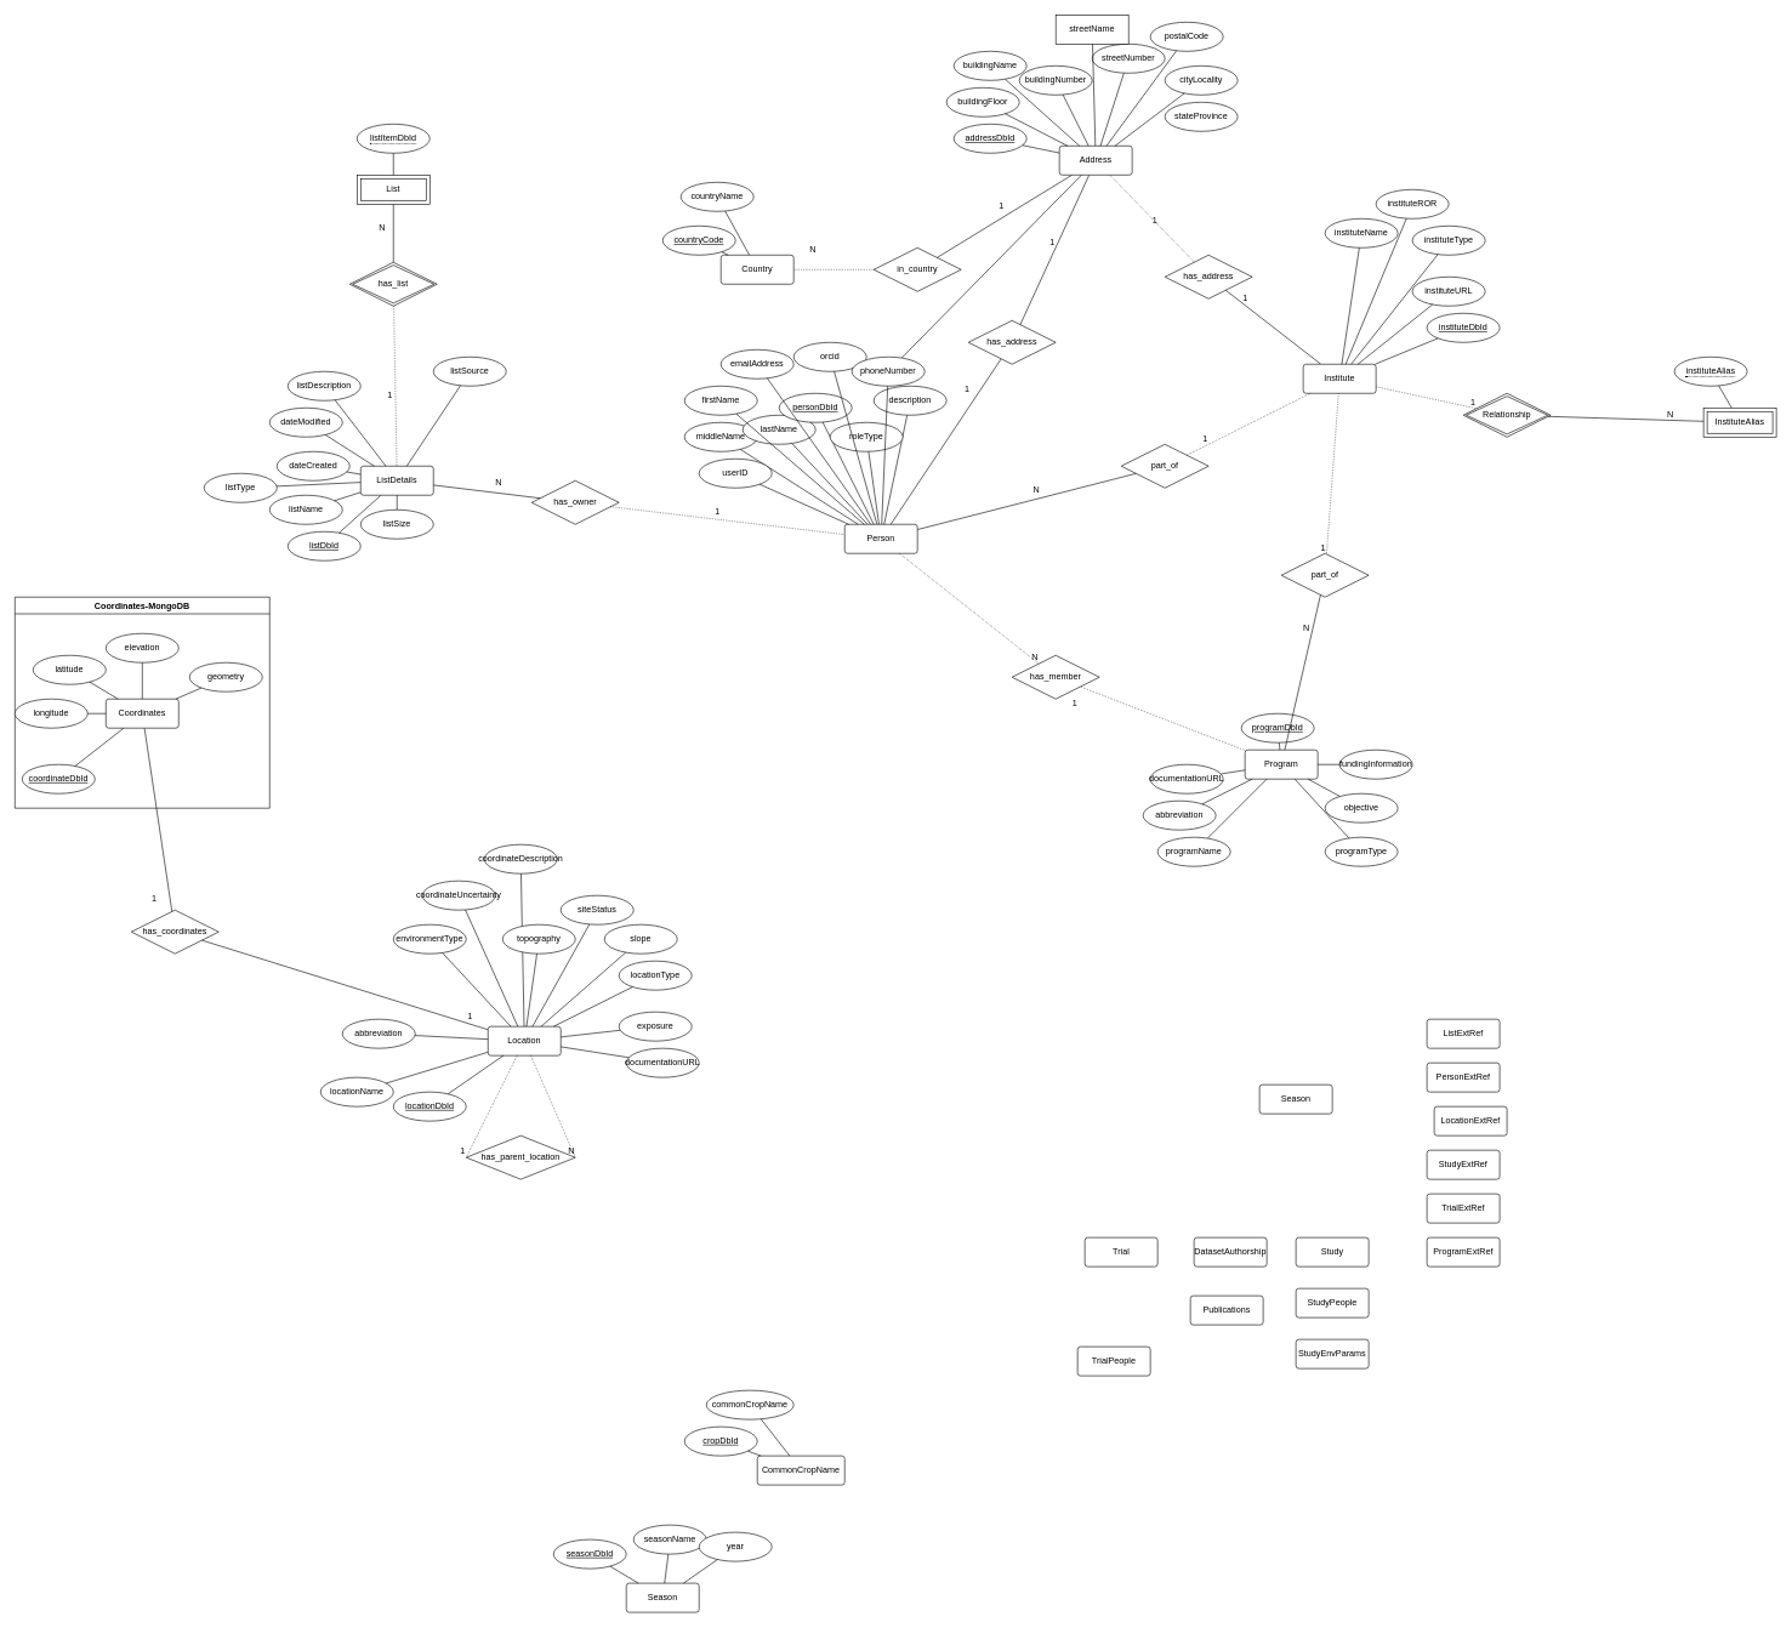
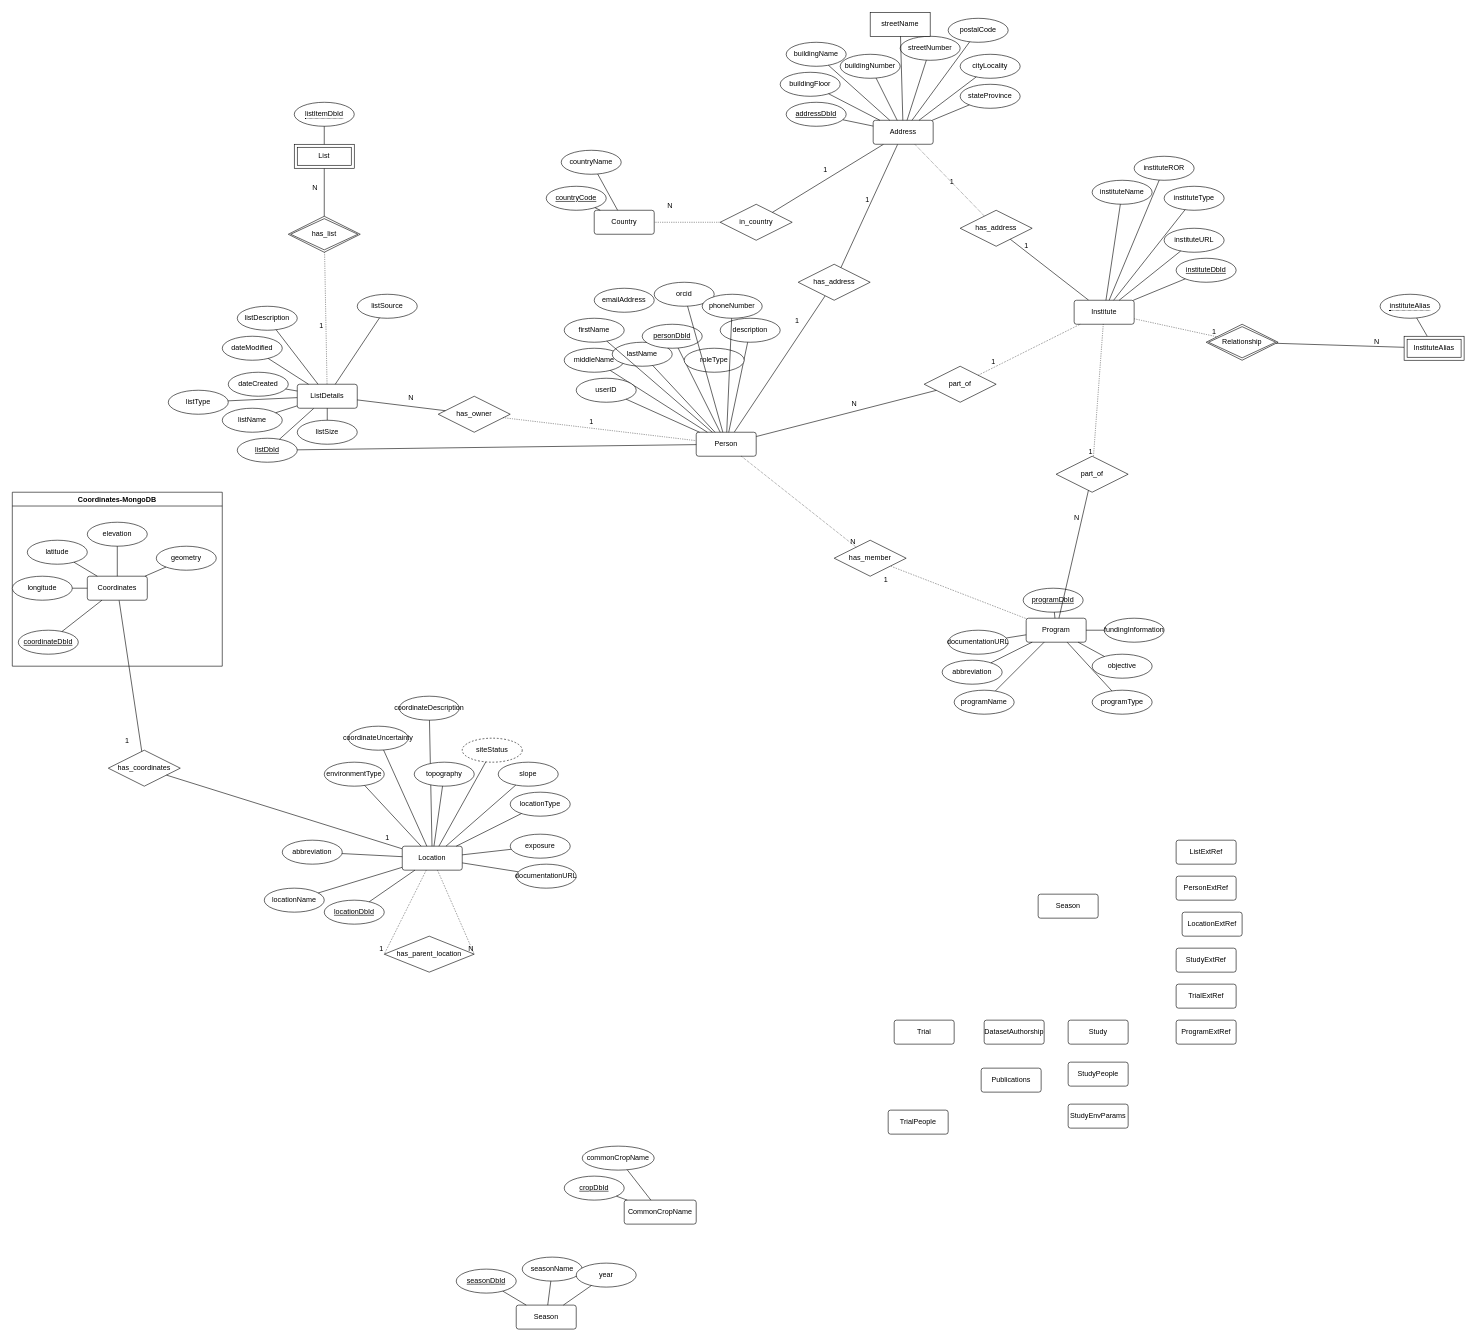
- <mxCell id="126" value="" style="endArrow=none;html=1;rounded=0;" edge="1" parent="107" source="112" target="179"><mxGeometry relative="1" as="geometry"><mxPoint x="249" y="250" as="sourcePoint" /><mxPoint x="193" y="208" as="targetPoint" /></mxGeometry></mxCell>
+ <mxCell id="126" value="" style="endArrow=none;html=1;rounded=0;" edge="1" parent="107" source="112" target="117"><mxGeometry relative="1" as="geometry"><mxPoint x="249" y="250" as="sourcePoint" /><mxPoint x="193" y="208" as="targetPoint" /></mxGeometry></mxCell>
- <mxCell id="195" value="" style="endArrow=none;html=1;rounded=0;" edge="1" parent="176" source="180" target="177"><mxGeometry relative="1" as="geometry"><mxPoint x="20" y="123" as="sourcePoint" /><mxPoint x="-38" y="139" as="targetPoint" /></mxGeometry></mxCell>
+ <mxCell id="195" value="" style="endArrow=none;html=1;rounded=0;" edge="1" parent="176" source="180" target="144"><mxGeometry relative="1" as="geometry"><mxPoint x="20" y="123" as="sourcePoint" /><mxPoint x="-38" y="139" as="targetPoint" /></mxGeometry></mxCell>
- <mxCell id="192" value="" style="endArrow=none;html=1;rounded=0;" edge="1" parent="176" source="180" target="191"><mxGeometry relative="1" as="geometry"><mxPoint x="-45" y="409" as="sourcePoint" /><mxPoint x="340.591" y="308.825" as="targetPoint" /></mxGeometry></mxCell>
- <mxCell id="63" value="siteStatus" style="ellipse;whiteSpace=wrap;html=1;align=center;" vertex="1" parent="56"><mxGeometry x="330" y="100" width="100" height="40" as="geometry" /></mxCell>
+ <mxCell id="63" value="siteStatus" style="ellipse;whiteSpace=wrap;html=1;align=center;dashed=1;" vertex="1" parent="56"><mxGeometry x="330" y="100" width="100" height="40" as="geometry" /></mxCell>
